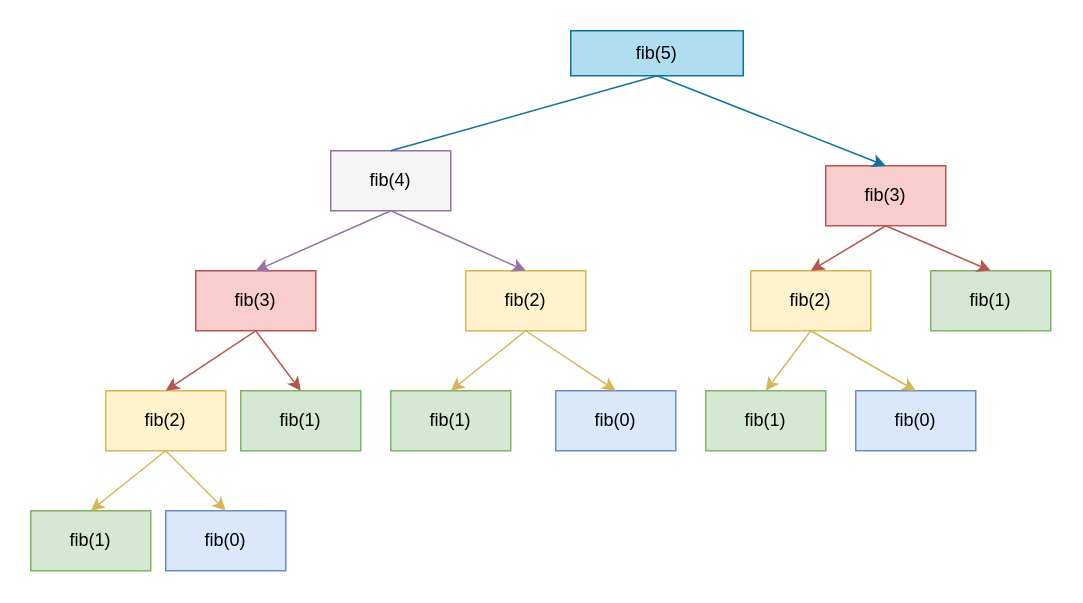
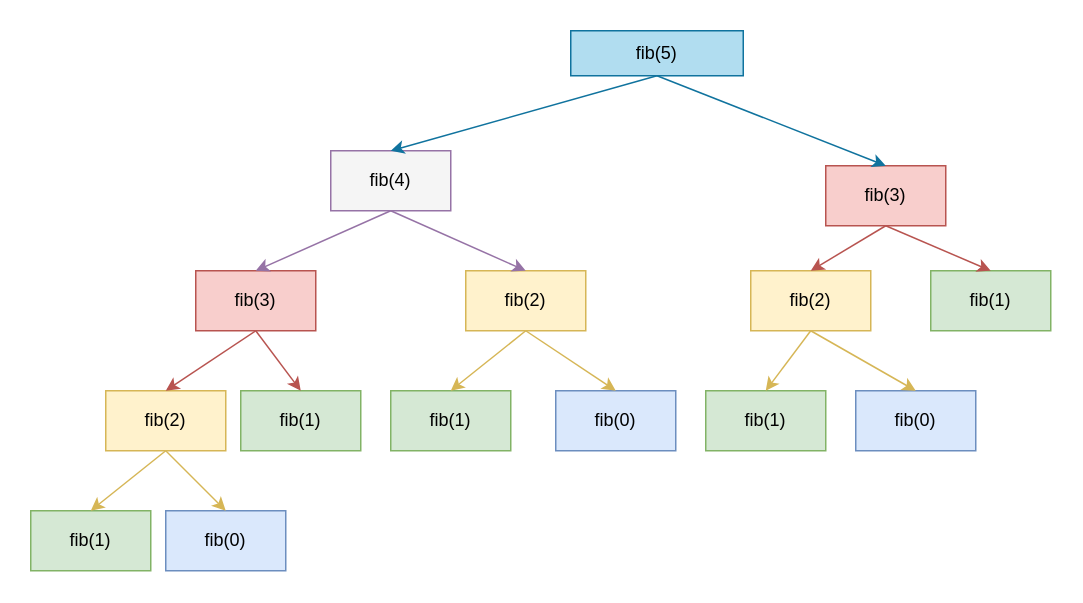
- <mxCell id="29" value="" style="endArrow=none;html=1;exitX=0.5;exitY=1;exitDx=0;exitDy=0;entryX=0.5;entryY=0;entryDx=0;entryDy=0;fillColor=#b1ddf0;strokeColor=#10739e;" edge="1" parent="1" source="28" target="2"><mxGeometry width="50" height="50" relative="1" as="geometry"><mxPoint x="370" y="110" as="sourcePoint" /><mxPoint x="420" y="60" as="targetPoint" /></mxGeometry></mxCell>
+ <mxCell id="29" value="" style="endArrow=classic;html=1;exitX=0.5;exitY=1;exitDx=0;exitDy=0;entryX=0.5;entryY=0;entryDx=0;entryDy=0;fillColor=#b1ddf0;strokeColor=#10739e;" edge="1" parent="1" source="28" target="2"><mxGeometry width="50" height="50" relative="1" as="geometry"><mxPoint x="370" y="110" as="sourcePoint" /><mxPoint x="420" y="60" as="targetPoint" /></mxGeometry></mxCell>
